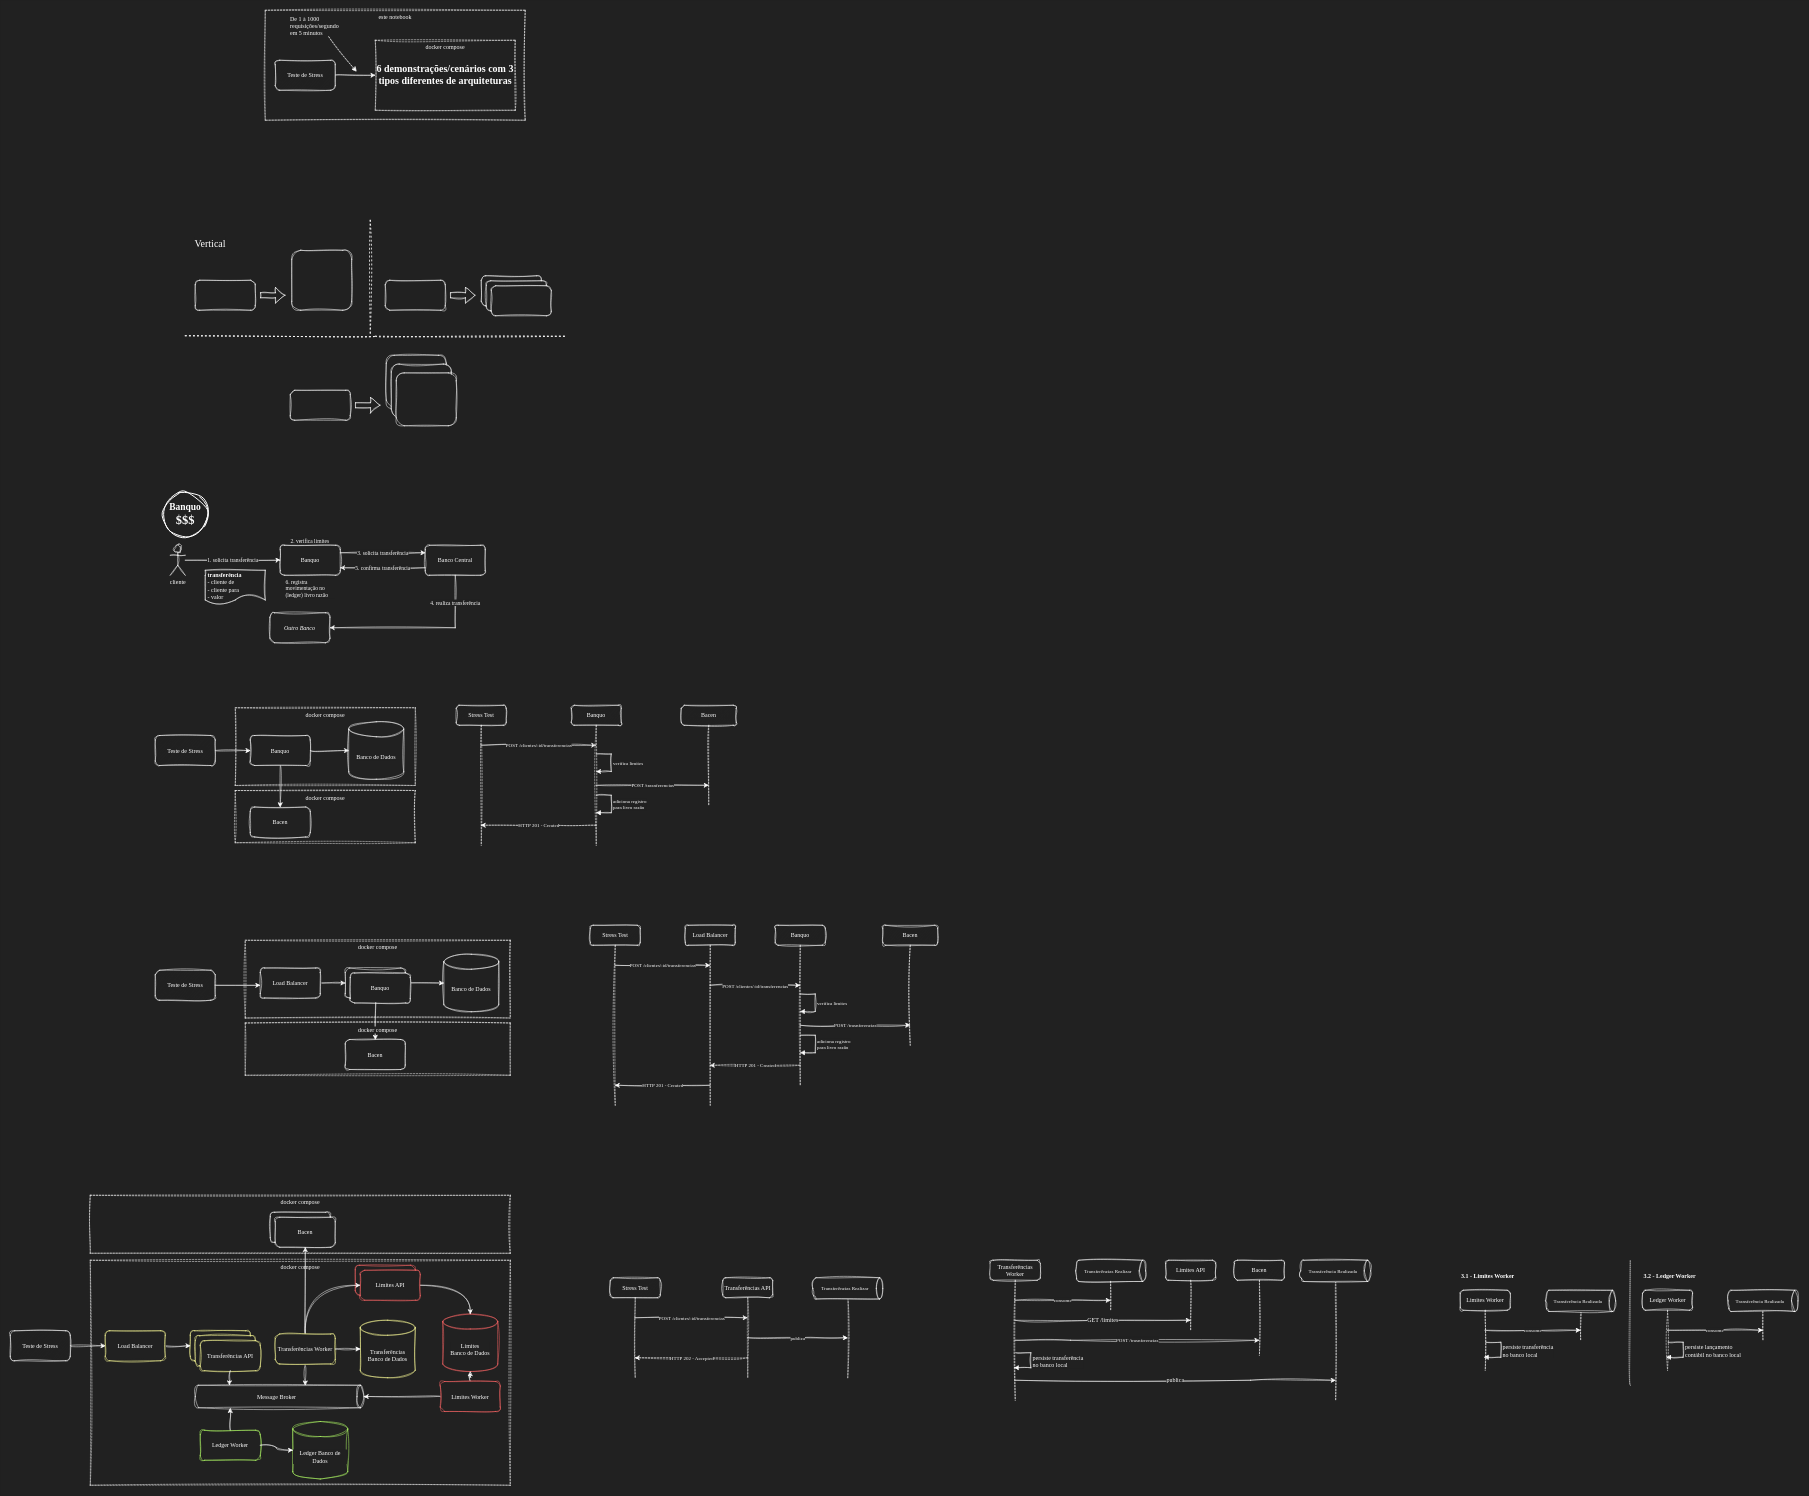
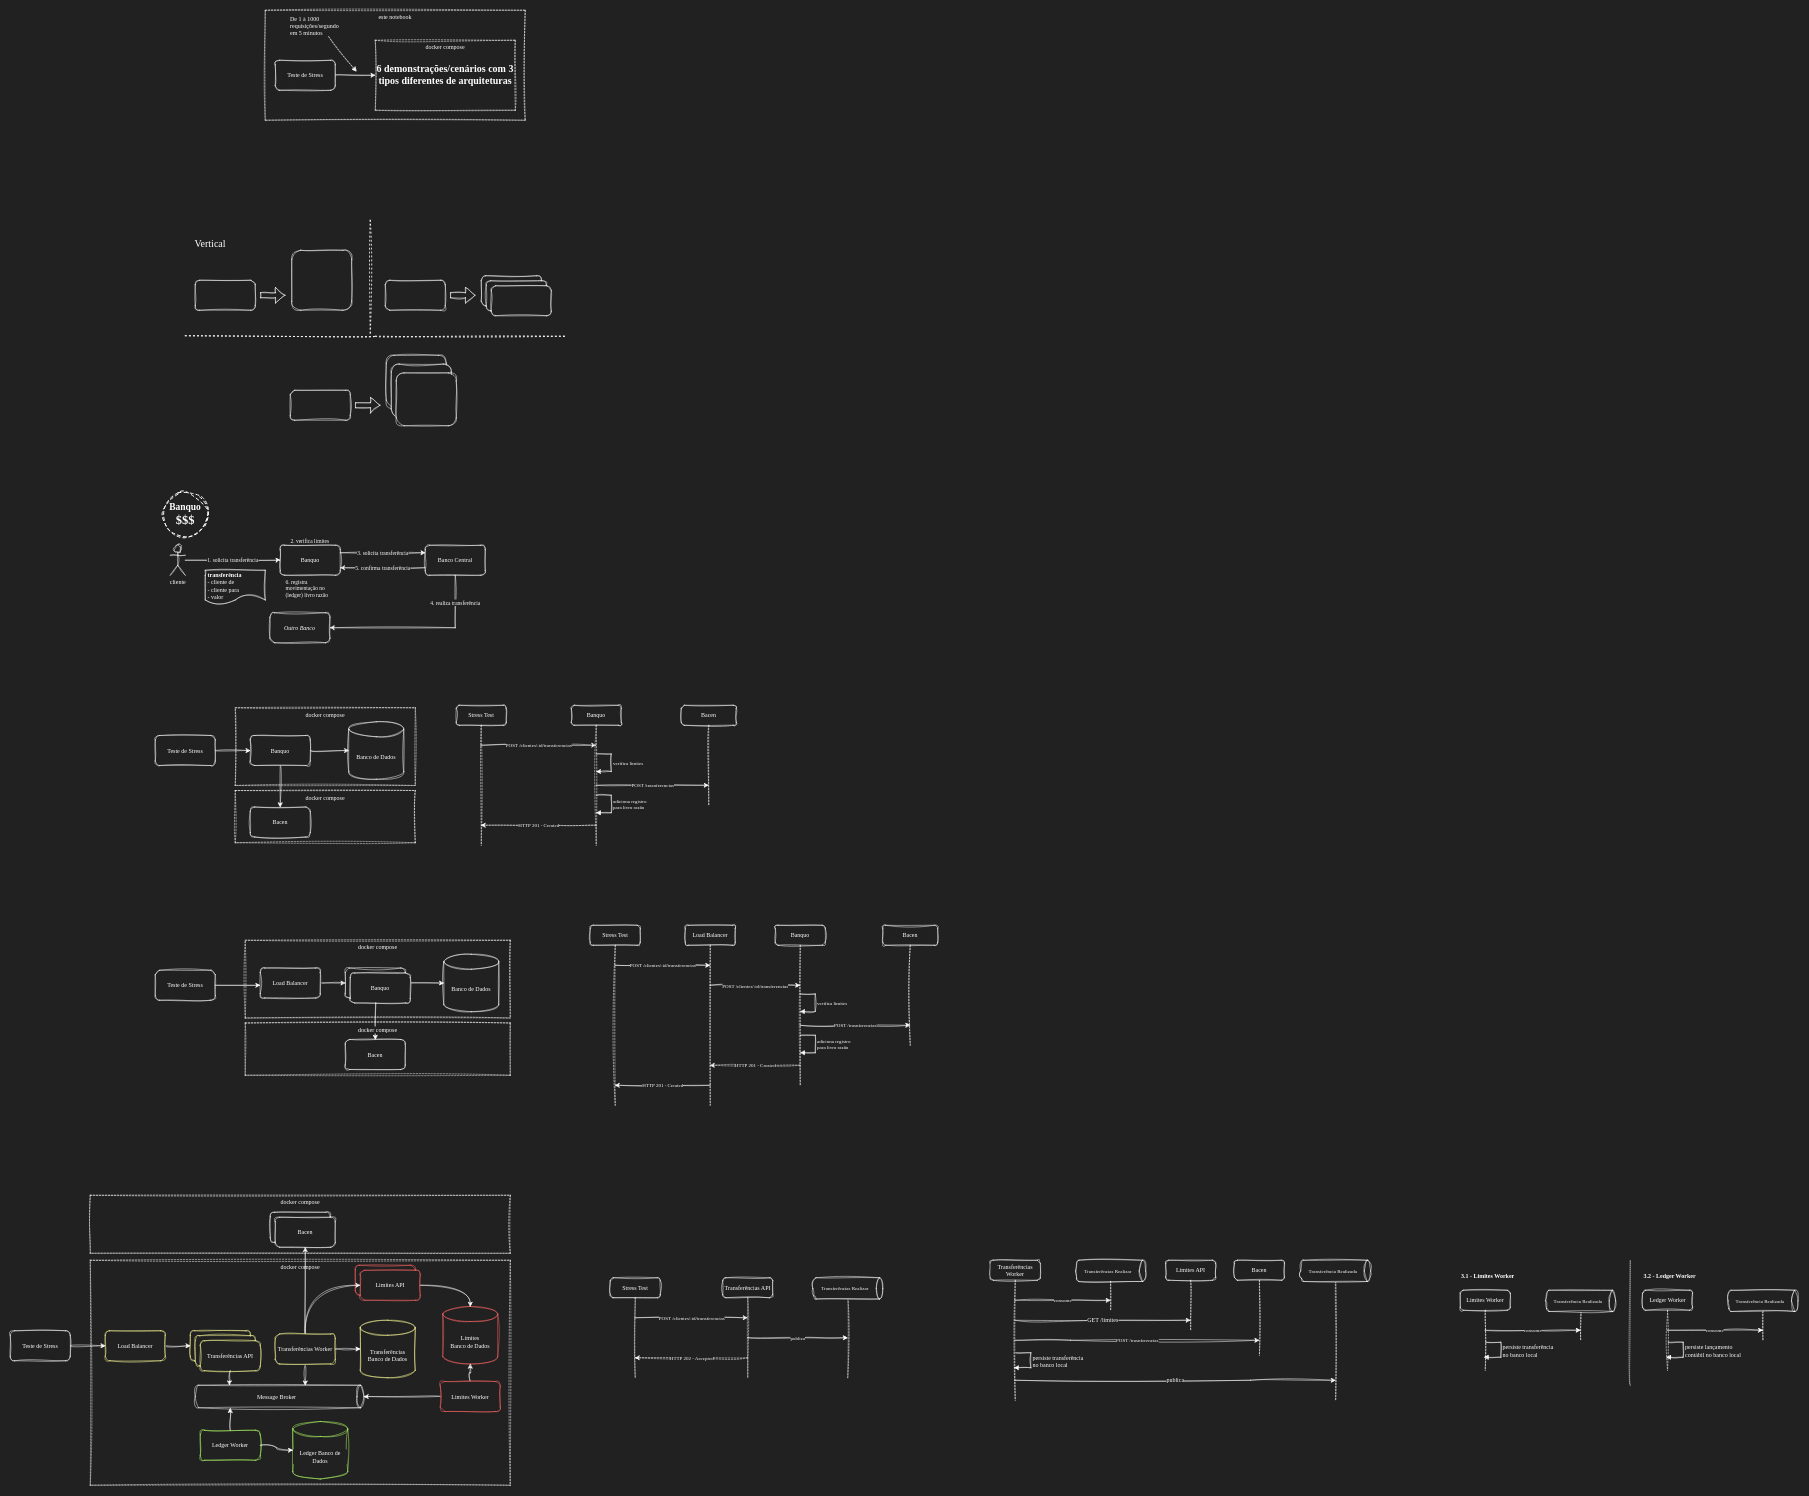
- <mxCell id="138" value="Banquo&lt;div style=&quot;&quot;&gt;&lt;font style=&quot;font-size: 25px;&quot;&gt;$$$&lt;/font&gt;&lt;/div&gt;" style="ellipse;whiteSpace=wrap;html=1;aspect=fixed;sketch=1;hachureGap=4;jiggle=2;curveFitting=1;fontFamily=Architects Daughter;fontSource=https%3A%2F%2Ffonts.googleapis.com%2Fcss%3Ffamily%3DArchitects%2BDaughter;fontSize=19;fontColor=#FFFFFF;labelBackgroundColor=none;fillColor=none;strokeWidth=2;fontStyle=1;strokeColor=#FFFFFF;" parent="1" vertex="1"><mxGeometry x="325" y="983" width="90" height="90" as="geometry" /></mxCell>
+ <mxCell id="138" value="Banquo&lt;div style=&quot;&quot;&gt;&lt;font style=&quot;font-size: 25px;&quot;&gt;$$$&lt;/font&gt;&lt;/div&gt;" style="ellipse;whiteSpace=wrap;html=1;aspect=fixed;sketch=1;hachureGap=4;jiggle=2;curveFitting=1;fontFamily=Architects Daughter;fontSource=https%3A%2F%2Ffonts.googleapis.com%2Fcss%3Ffamily%3DArchitects%2BDaughter;fontSize=19;fontColor=#FFFFFF;labelBackgroundColor=none;fillColor=none;strokeWidth=2;fontStyle=1;strokeColor=#FFFFFF;dashed=1;" parent="1" vertex="1"><mxGeometry x="325" y="983" width="90" height="90" as="geometry" /></mxCell>
- <mxCell id="52" value="&lt;div style=&quot;forced-color-adjust: none; border-color: rgb(0, 0, 0); color: rgb(255, 255, 255); font-family: &amp;quot;Architects Daughter&amp;quot;; font-size: 12px; font-style: normal; font-variant-ligatures: normal; font-variant-caps: normal; font-weight: 400; letter-spacing: normal; orphans: 2; text-align: center; text-indent: 0px; text-transform: none; widows: 2; word-spacing: 0px; -webkit-text-stroke-width: 0px; white-space: normal; text-decoration-thickness: initial; text-decoration-style: initial; text-decoration-color: initial;&quot;&gt;&lt;div style=&quot;forced-color-adjust: none; border-color: rgb(0, 0, 0);&quot;&gt;Limites&lt;br&gt;&lt;/div&gt;&lt;div style=&quot;forced-color-adjust: none; border-color: rgb(0, 0, 0);&quot;&gt;Banco de Dados&lt;/div&gt;&lt;/div&gt;&lt;span style=&quot;color: rgb(255, 255, 255); font-family: &amp;quot;Architects Daughter&amp;quot;; font-size: 12px; font-style: normal; font-variant-ligatures: normal; font-variant-caps: normal; font-weight: 400; letter-spacing: normal; orphans: 2; text-align: center; text-indent: 0px; text-transform: none; widows: 2; word-spacing: 0px; -webkit-text-stroke-width: 0px; white-space: normal; text-decoration-thickness: initial; text-decoration-style: initial; text-decoration-color: initial; float: none; display: inline !important;&quot;&gt;&lt;/span&gt;" style="shape=cylinder3;whiteSpace=wrap;html=1;boundedLbl=1;backgroundOutline=1;size=15;rounded=1;sketch=1;jiggle=2;fillStyle=solid;curveFitting=1;strokeColor=#FF6666;align=center;verticalAlign=middle;fontFamily=Architects Daughter;fontSize=12;fontColor=#FFFFFF;labelBackgroundColor=#212121;fillColor=#212121;" parent="1" vertex="1"><mxGeometry x="885" y="2627.5" width="110" height="115" as="geometry" /></mxCell>
+ <mxCell id="52" value="&lt;div style=&quot;forced-color-adjust: none; border-color: rgb(0, 0, 0); color: rgb(255, 255, 255); font-family: &amp;quot;Architects Daughter&amp;quot;; font-size: 12px; font-style: normal; font-variant-ligatures: normal; font-variant-caps: normal; font-weight: 400; letter-spacing: normal; orphans: 2; text-align: center; text-indent: 0px; text-transform: none; widows: 2; word-spacing: 0px; -webkit-text-stroke-width: 0px; white-space: normal; text-decoration-thickness: initial; text-decoration-style: initial; text-decoration-color: initial;&quot;&gt;&lt;div style=&quot;forced-color-adjust: none; border-color: rgb(0, 0, 0);&quot;&gt;Limites&lt;br&gt;&lt;/div&gt;&lt;div style=&quot;forced-color-adjust: none; border-color: rgb(0, 0, 0);&quot;&gt;Banco de Dados&lt;/div&gt;&lt;/div&gt;&lt;span style=&quot;color: rgb(255, 255, 255); font-family: &amp;quot;Architects Daughter&amp;quot;; font-size: 12px; font-style: normal; font-variant-ligatures: normal; font-variant-caps: normal; font-weight: 400; letter-spacing: normal; orphans: 2; text-align: center; text-indent: 0px; text-transform: none; widows: 2; word-spacing: 0px; -webkit-text-stroke-width: 0px; white-space: normal; text-decoration-thickness: initial; text-decoration-style: initial; text-decoration-color: initial; float: none; display: inline !important;&quot;&gt;&lt;/span&gt;" style="shape=cylinder3;whiteSpace=wrap;html=1;boundedLbl=1;backgroundOutline=1;size=15;rounded=1;sketch=1;jiggle=2;fillStyle=solid;curveFitting=1;strokeColor=#FF6666;align=center;verticalAlign=middle;fontFamily=Architects Daughter;fontSize=12;fontColor=#FFFFFF;labelBackgroundColor=#212121;fillColor=#212121;" parent="1" vertex="1"><mxGeometry x="885" y="2612.5" width="110" height="115" as="geometry" /></mxCell>
